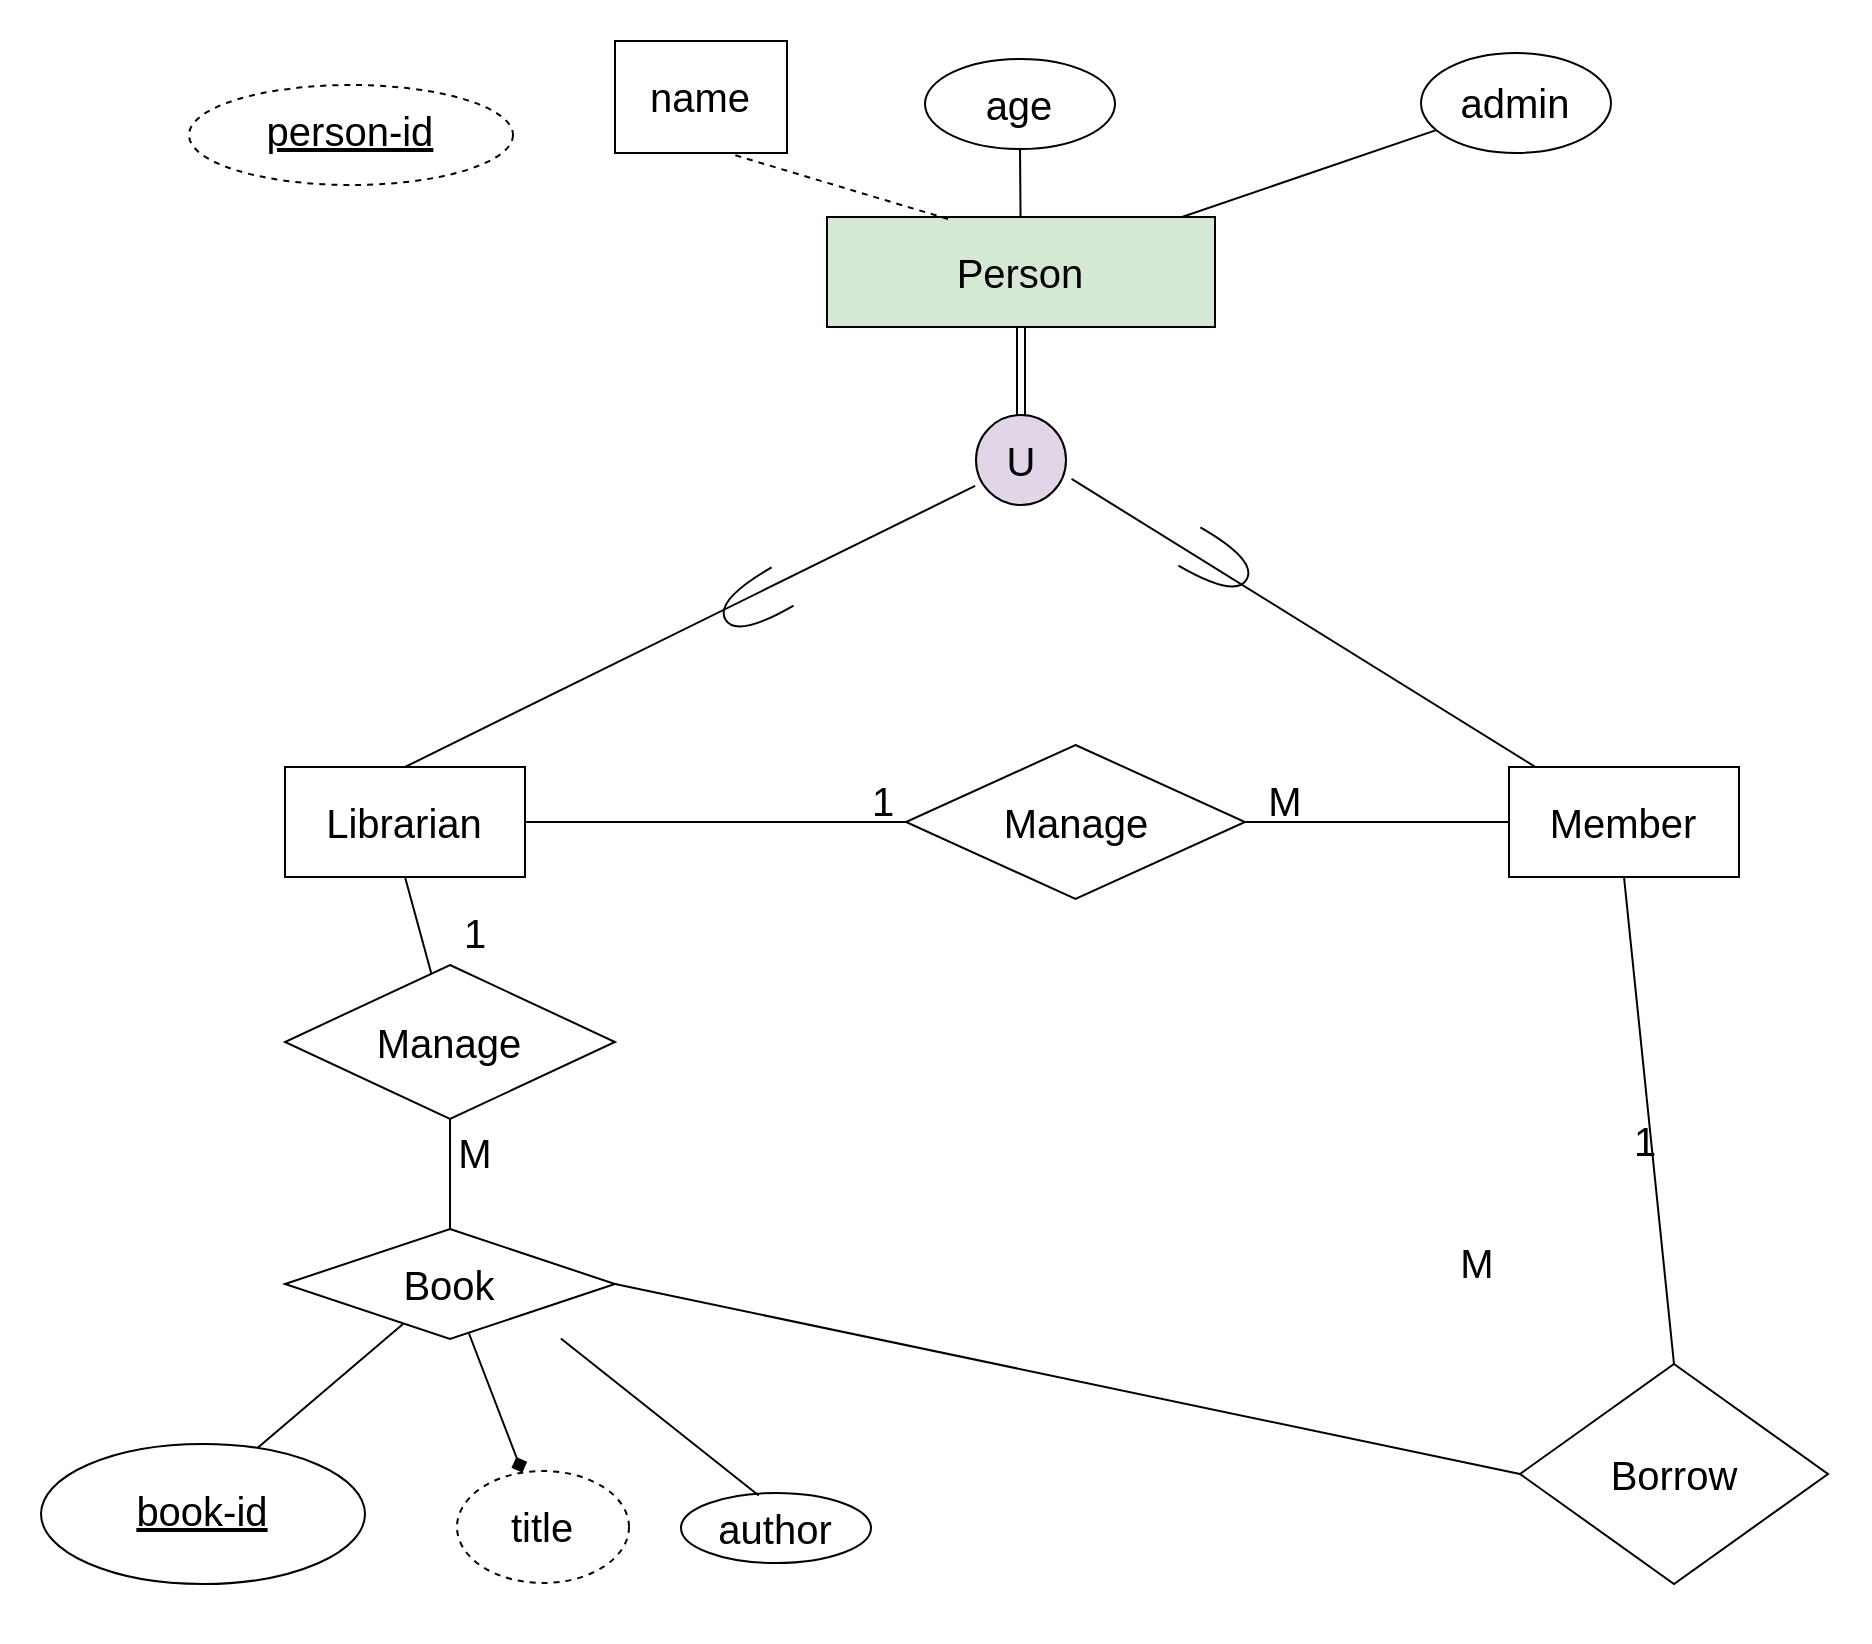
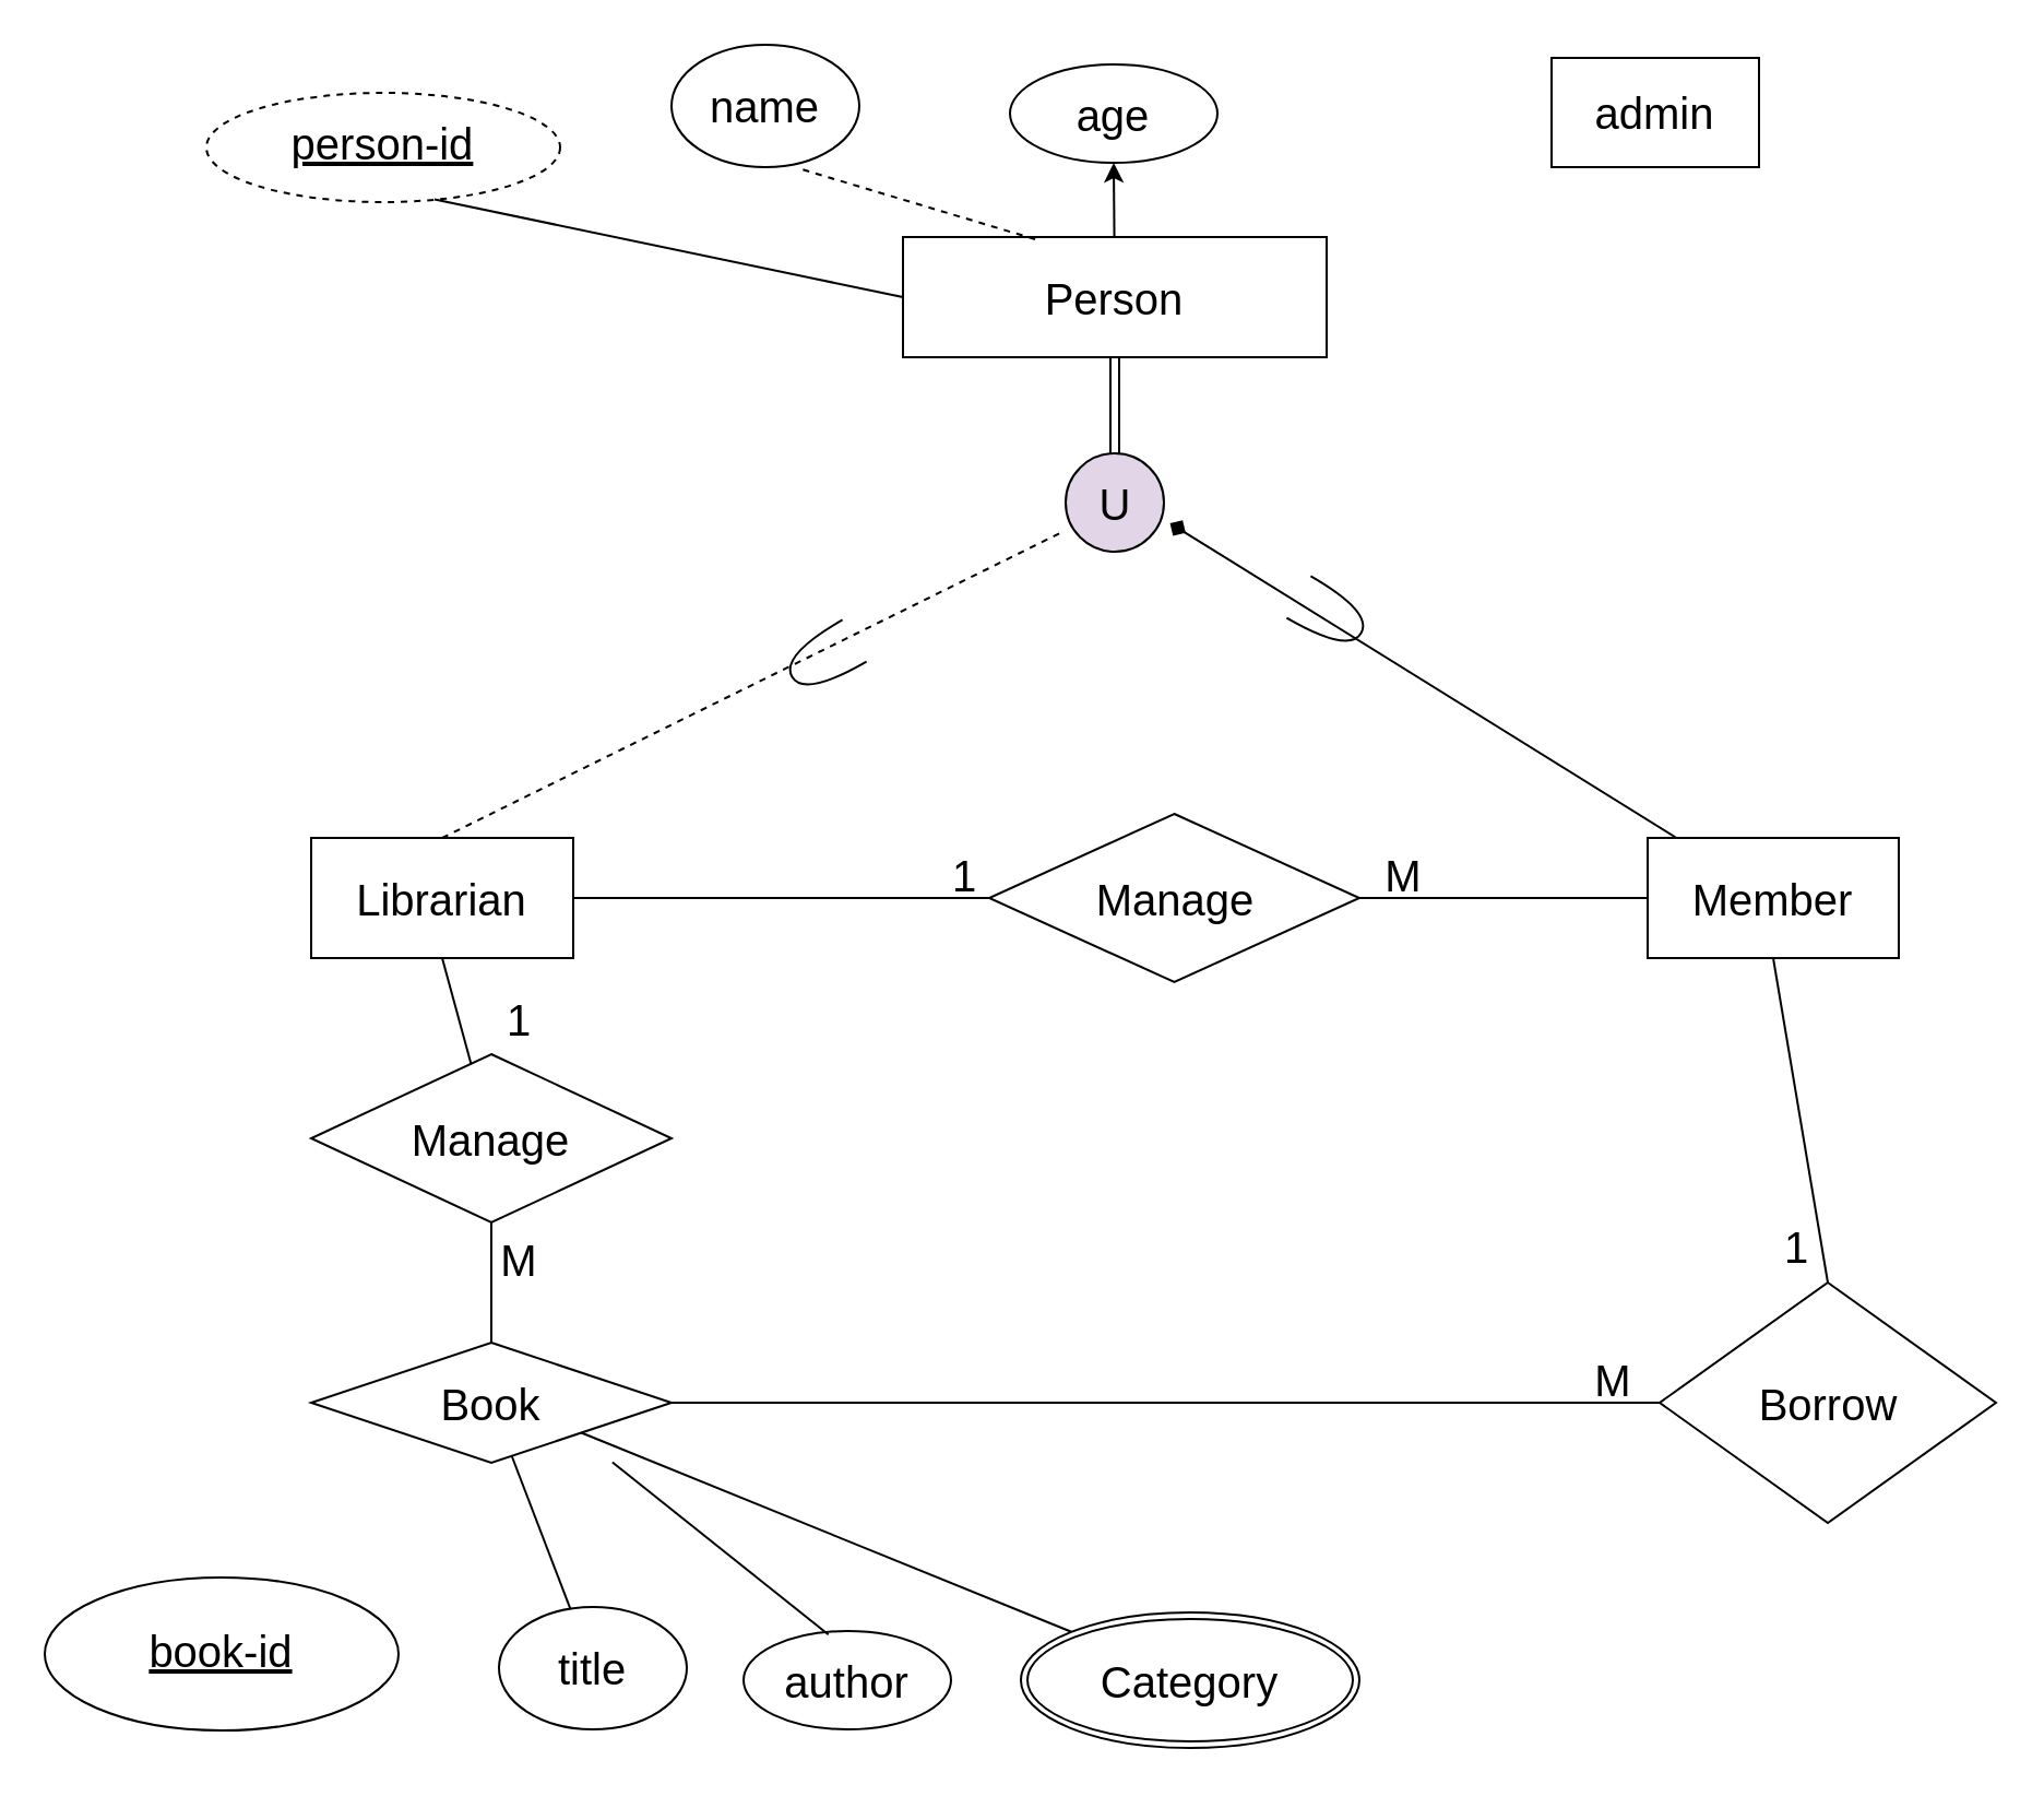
- <mxCell id="4" value="&lt;font style=&quot;font-size: 20px;&quot;&gt;name&lt;/font&gt;" style="whiteSpace=wrap;html=1;rounded=0;" vertex="1" parent="1"><mxGeometry x="307" y="20" width="86" height="56" as="geometry" /></mxCell>
+ <mxCell id="4" value="&lt;font style=&quot;font-size: 20px;&quot;&gt;name&lt;/font&gt;" style="ellipse;whiteSpace=wrap;html=1;" vertex="1" parent="1"><mxGeometry x="307" y="20" width="86" height="56" as="geometry" /></mxCell>
- <mxCell id="6" value="&lt;font style=&quot;font-size: 20px;&quot;&gt;admin&lt;/font&gt;" style="ellipse;whiteSpace=wrap;html=1;" vertex="1" parent="1"><mxGeometry x="710" y="26" width="95" height="50" as="geometry" /></mxCell>
+ <mxCell id="6" value="&lt;font style=&quot;font-size: 20px;&quot;&gt;admin&lt;/font&gt;" style="whiteSpace=wrap;html=1;rounded=0;" vertex="1" parent="1"><mxGeometry x="710" y="26" width="95" height="50" as="geometry" /></mxCell>
- <mxCell id="9" value="" style="endArrow=none;html=1;rounded=0;" edge="1" parent="1" source="2" target="5"><mxGeometry width="50" height="50" relative="1" as="geometry"><mxPoint x="450" y="261" as="sourcePoint" /><mxPoint x="369" y="150" as="targetPoint" /></mxGeometry></mxCell>
+ <mxCell id="9" value="" style="endArrow=classic;html=1;rounded=0;" edge="1" parent="1" source="2" target="5"><mxGeometry width="50" height="50" relative="1" as="geometry"><mxPoint x="450" y="261" as="sourcePoint" /><mxPoint x="369" y="150" as="targetPoint" /></mxGeometry></mxCell>
- <mxCell id="10" value="" style="endArrow=none;html=1;rounded=0;" edge="1" parent="1" source="2" target="6"><mxGeometry width="50" height="50" relative="1" as="geometry"><mxPoint x="544" y="239" as="sourcePoint" /><mxPoint x="655" y="123" as="targetPoint" /></mxGeometry></mxCell>
+ <mxCell id="7" value="" style="endArrow=none;html=1;rounded=0;entryX=0.645;entryY=0.975;entryDx=0;entryDy=0;entryPerimeter=0;exitX=0;exitY=0.5;exitDx=0;exitDy=0;" edge="1" parent="1" source="2" target="3"><mxGeometry width="50" height="50" relative="1" as="geometry"><mxPoint x="467" y="299" as="sourcePoint" /><mxPoint x="517" y="249" as="targetPoint" /></mxGeometry></mxCell>
- <mxCell id="2" value="&lt;font style=&quot;font-size: 20px;&quot;&gt;Person&lt;/font&gt;" style="rounded=0;whiteSpace=wrap;html=1;fillColor=#d5e8d4;" vertex="1" parent="1"><mxGeometry x="413" y="108" width="194" height="55" as="geometry" /></mxCell>
+ <mxCell id="2" value="&lt;font style=&quot;font-size: 20px;&quot;&gt;Person&lt;/font&gt;" style="rounded=0;whiteSpace=wrap;html=1;" vertex="1" parent="1"><mxGeometry x="413" y="108" width="194" height="55" as="geometry" /></mxCell>
- <mxCell id="16" value="" style="endArrow=none;html=1;rounded=0;entryX=1.062;entryY=0.71;entryDx=0;entryDy=0;entryPerimeter=0;" edge="1" parent="1" source="14" target="12"><mxGeometry relative="1" as="geometry"><mxPoint x="369" y="438" as="sourcePoint" /><mxPoint x="512" y="405" as="targetPoint" /></mxGeometry></mxCell>
+ <mxCell id="16" value="" style="endArrow=diamond;html=1;rounded=0;entryX=1.062;entryY=0.71;entryDx=0;entryDy=0;entryPerimeter=0;" edge="1" parent="1" source="14" target="12"><mxGeometry relative="1" as="geometry"><mxPoint x="369" y="438" as="sourcePoint" /><mxPoint x="512" y="405" as="targetPoint" /></mxGeometry></mxCell>
- <mxCell id="15" value="" style="endArrow=none;html=1;rounded=0;entryX=-0.01;entryY=0.788;entryDx=0;entryDy=0;entryPerimeter=0;exitX=0.5;exitY=0;exitDx=0;exitDy=0;" edge="1" parent="1" source="13" target="12"><mxGeometry relative="1" as="geometry"><mxPoint x="307" y="257" as="sourcePoint" /><mxPoint x="450" y="224" as="targetPoint" /></mxGeometry></mxCell>
+ <mxCell id="15" value="" style="endArrow=none;html=1;rounded=0;entryX=-0.01;entryY=0.788;entryDx=0;entryDy=0;entryPerimeter=0;exitX=0.5;exitY=0;exitDx=0;exitDy=0;dashed=1;" edge="1" parent="1" source="13" target="12"><mxGeometry relative="1" as="geometry"><mxPoint x="307" y="257" as="sourcePoint" /><mxPoint x="450" y="224" as="targetPoint" /></mxGeometry></mxCell>
- <mxCell id="23" value="" style="endArrow=none;html=1;rounded=0;entryX=0.668;entryY=0.028;entryDx=0;entryDy=0;entryPerimeter=0;" edge="1" parent="1" source="19" target="20"><mxGeometry width="50" height="50" relative="1" as="geometry"><mxPoint x="166" y="593" as="sourcePoint" /><mxPoint x="-49" y="548" as="targetPoint" /></mxGeometry></mxCell>
+ <mxCell id="27" value="" style="endArrow=none;html=1;rounded=0;exitX=1;exitY=1;exitDx=0;exitDy=0;" edge="1" parent="1" source="19" target="24"><mxGeometry width="50" height="50" relative="1" as="geometry"><mxPoint x="282" y="702" as="sourcePoint" /><mxPoint x="161" y="756" as="targetPoint" /></mxGeometry></mxCell>
- <mxCell id="25" value="" style="endArrow=diamond;html=1;rounded=0;" edge="1" parent="1" source="19" target="21"><mxGeometry width="50" height="50" relative="1" as="geometry"><mxPoint x="260" y="680" as="sourcePoint" /><mxPoint x="139" y="734" as="targetPoint" /></mxGeometry></mxCell>
+ <mxCell id="25" value="" style="endArrow=none;html=1;rounded=0;" edge="1" parent="1" source="19" target="21"><mxGeometry width="50" height="50" relative="1" as="geometry"><mxPoint x="260" y="680" as="sourcePoint" /><mxPoint x="139" y="734" as="targetPoint" /></mxGeometry></mxCell>
- <mxCell id="28" value="&lt;font style=&quot;font-size: 20px;&quot;&gt;Borrow&lt;/font&gt;" style="shape=rhombus;perimeter=rhombusPerimeter;whiteSpace=wrap;html=1;align=center;" vertex="1" parent="1"><mxGeometry x="759.5" y="681.5" width="154" height="110" as="geometry" /></mxCell>
+ <mxCell id="28" value="&lt;font style=&quot;font-size: 20px;&quot;&gt;Borrow&lt;/font&gt;" style="shape=rhombus;perimeter=rhombusPerimeter;whiteSpace=wrap;html=1;align=center;" vertex="1" parent="1"><mxGeometry x="759.5" y="586.5" width="154" height="110" as="geometry" /></mxCell>
- <mxCell id="21" value="&lt;font style=&quot;font-size: 20px;&quot;&gt;title&lt;/font&gt;" style="ellipse;whiteSpace=wrap;html=1;dashed=1;" vertex="1" parent="1"><mxGeometry x="228" y="735" width="86" height="56" as="geometry" /></mxCell>
+ <mxCell id="21" value="&lt;font style=&quot;font-size: 20px;&quot;&gt;title&lt;/font&gt;" style="ellipse;whiteSpace=wrap;html=1;" vertex="1" parent="1"><mxGeometry x="228" y="735" width="86" height="56" as="geometry" /></mxCell>
- <mxCell id="22" value="&lt;span style=&quot;font-size: 20px;&quot;&gt;author&lt;/span&gt;" style="ellipse;whiteSpace=wrap;html=1;" vertex="1" parent="1"><mxGeometry x="340" y="746" width="95" height="35" as="geometry" /></mxCell>
+ <mxCell id="22" value="&lt;span style=&quot;font-size: 20px;&quot;&gt;author&lt;/span&gt;" style="ellipse;whiteSpace=wrap;html=1;" vertex="1" parent="1"><mxGeometry x="340" y="746" width="95" height="45" as="geometry" /></mxCell>
+ <mxCell id="24" value="&lt;font style=&quot;font-size: 20px;&quot;&gt;Category&lt;/font&gt;" style="ellipse;shape=doubleEllipse;margin=3;whiteSpace=wrap;html=1;align=center;" vertex="1" parent="1"><mxGeometry x="467" y="737.5" width="155" height="62" as="geometry" /></mxCell>
